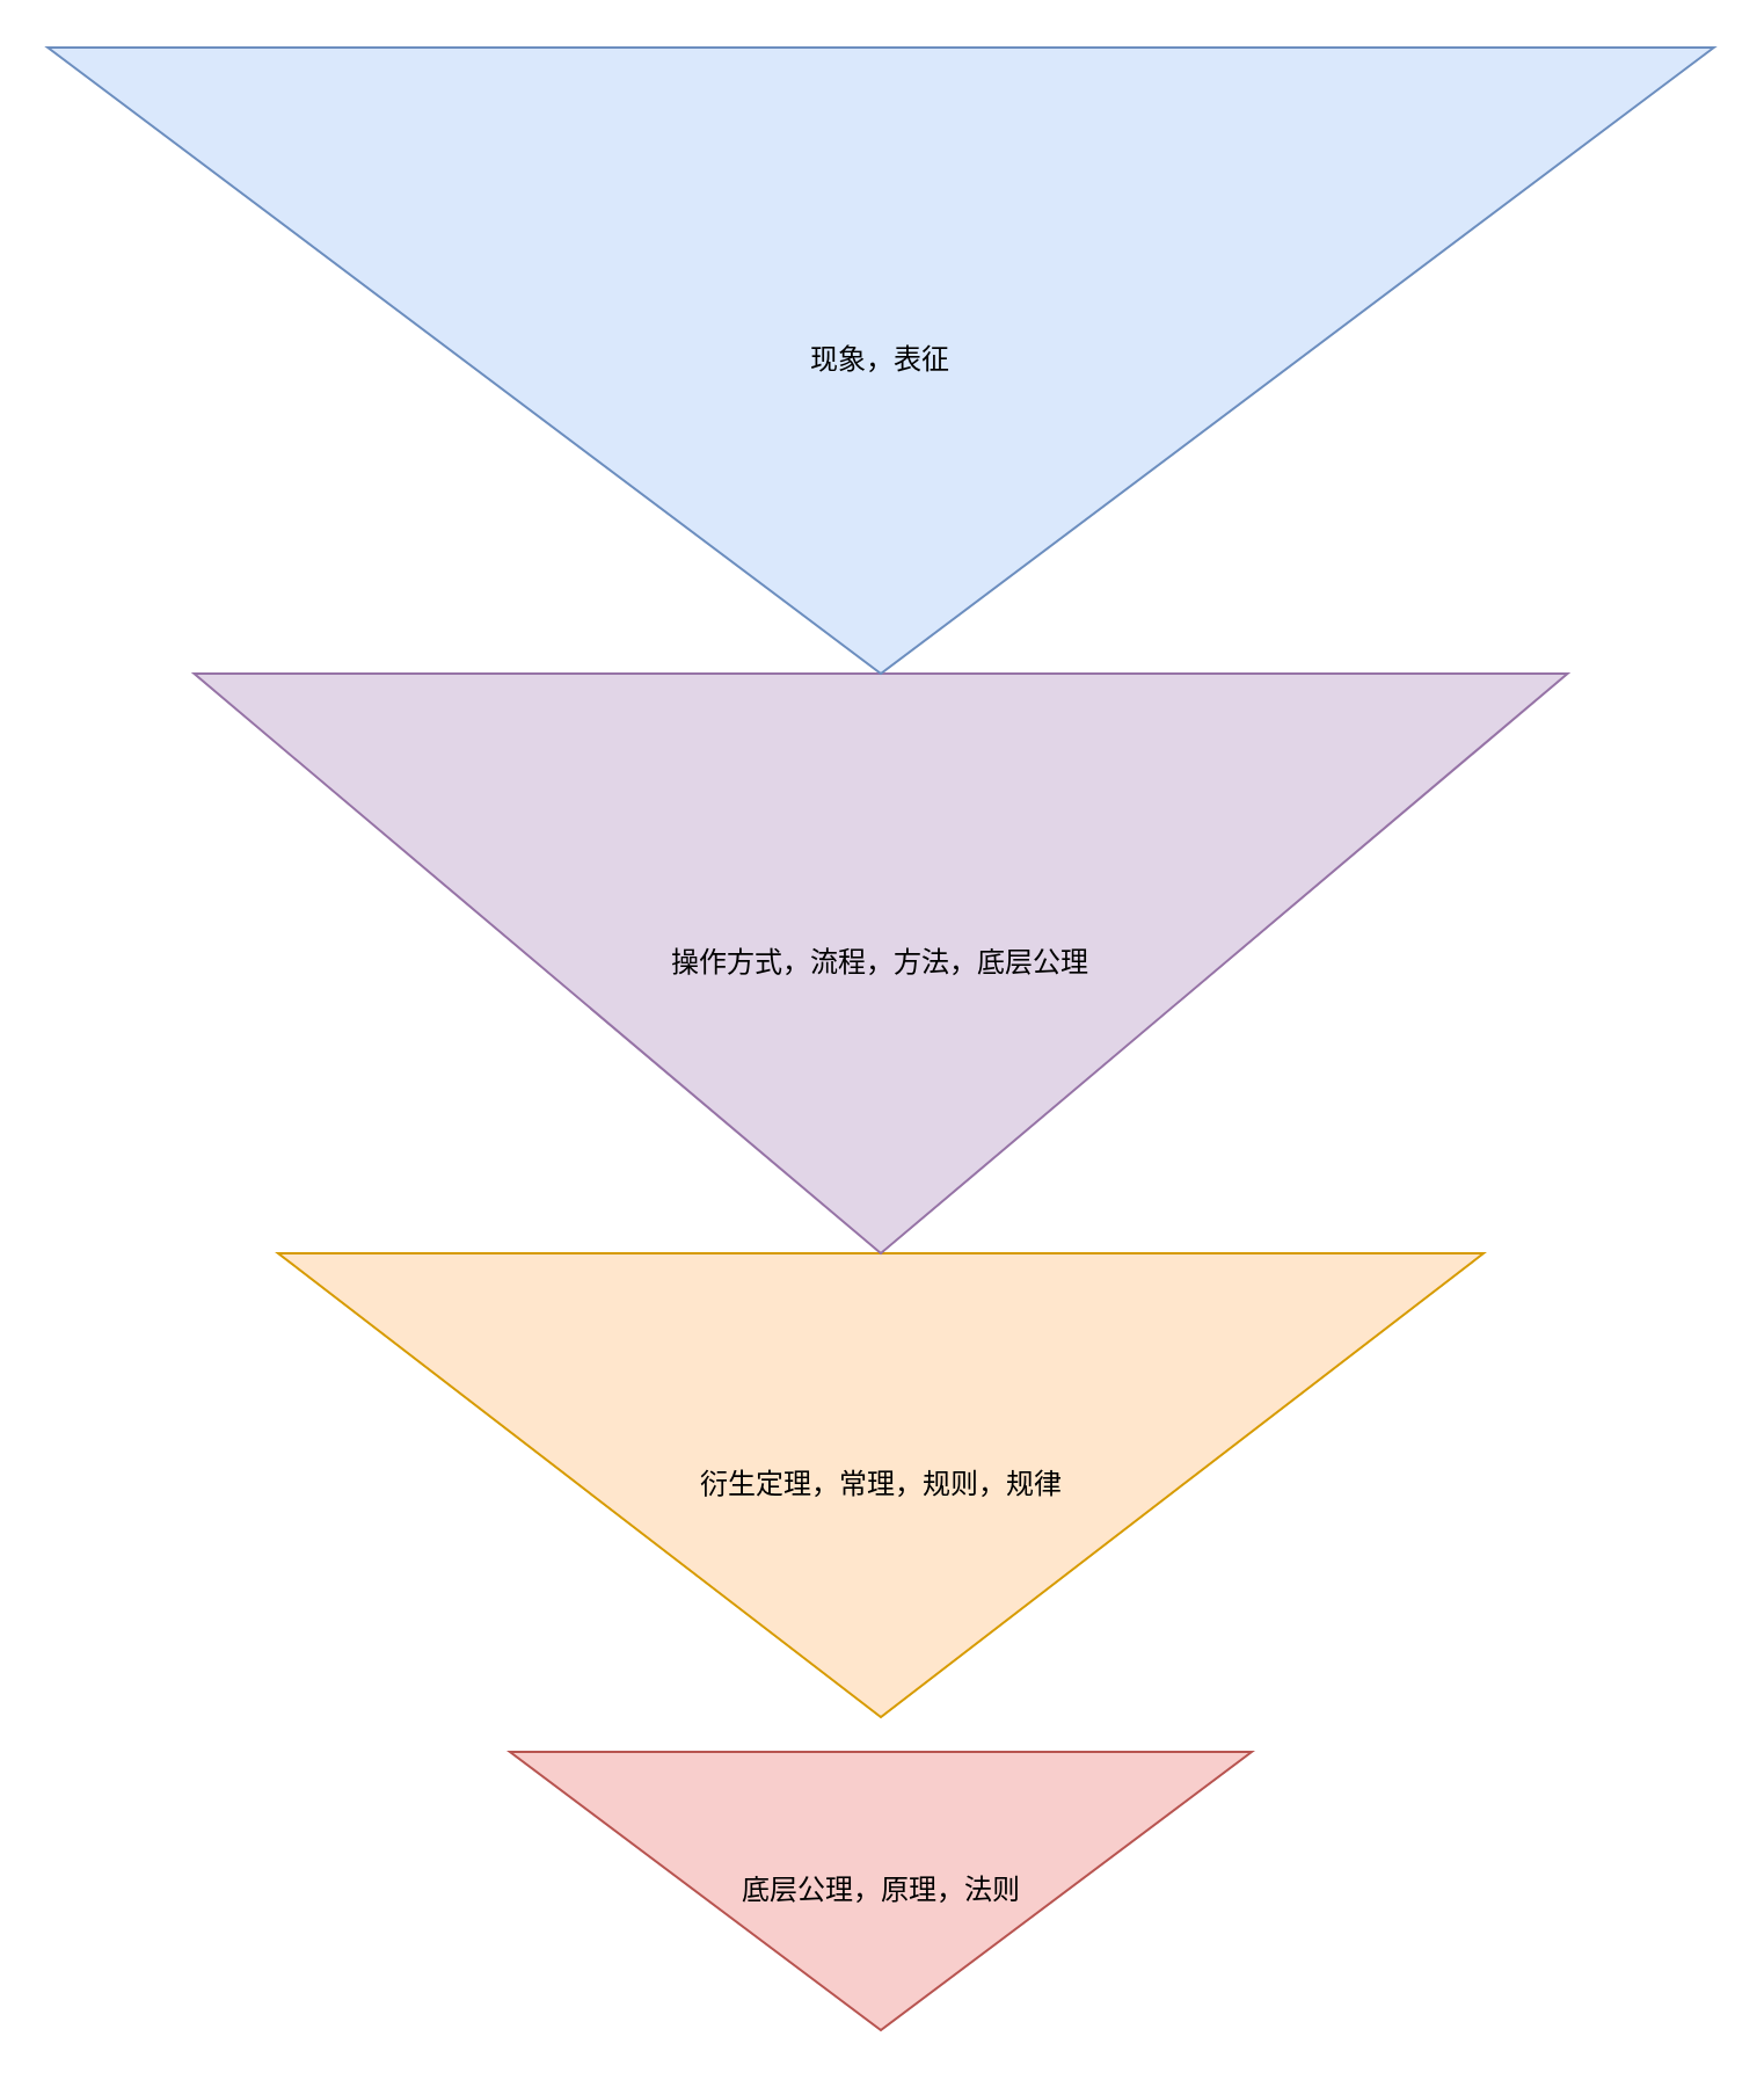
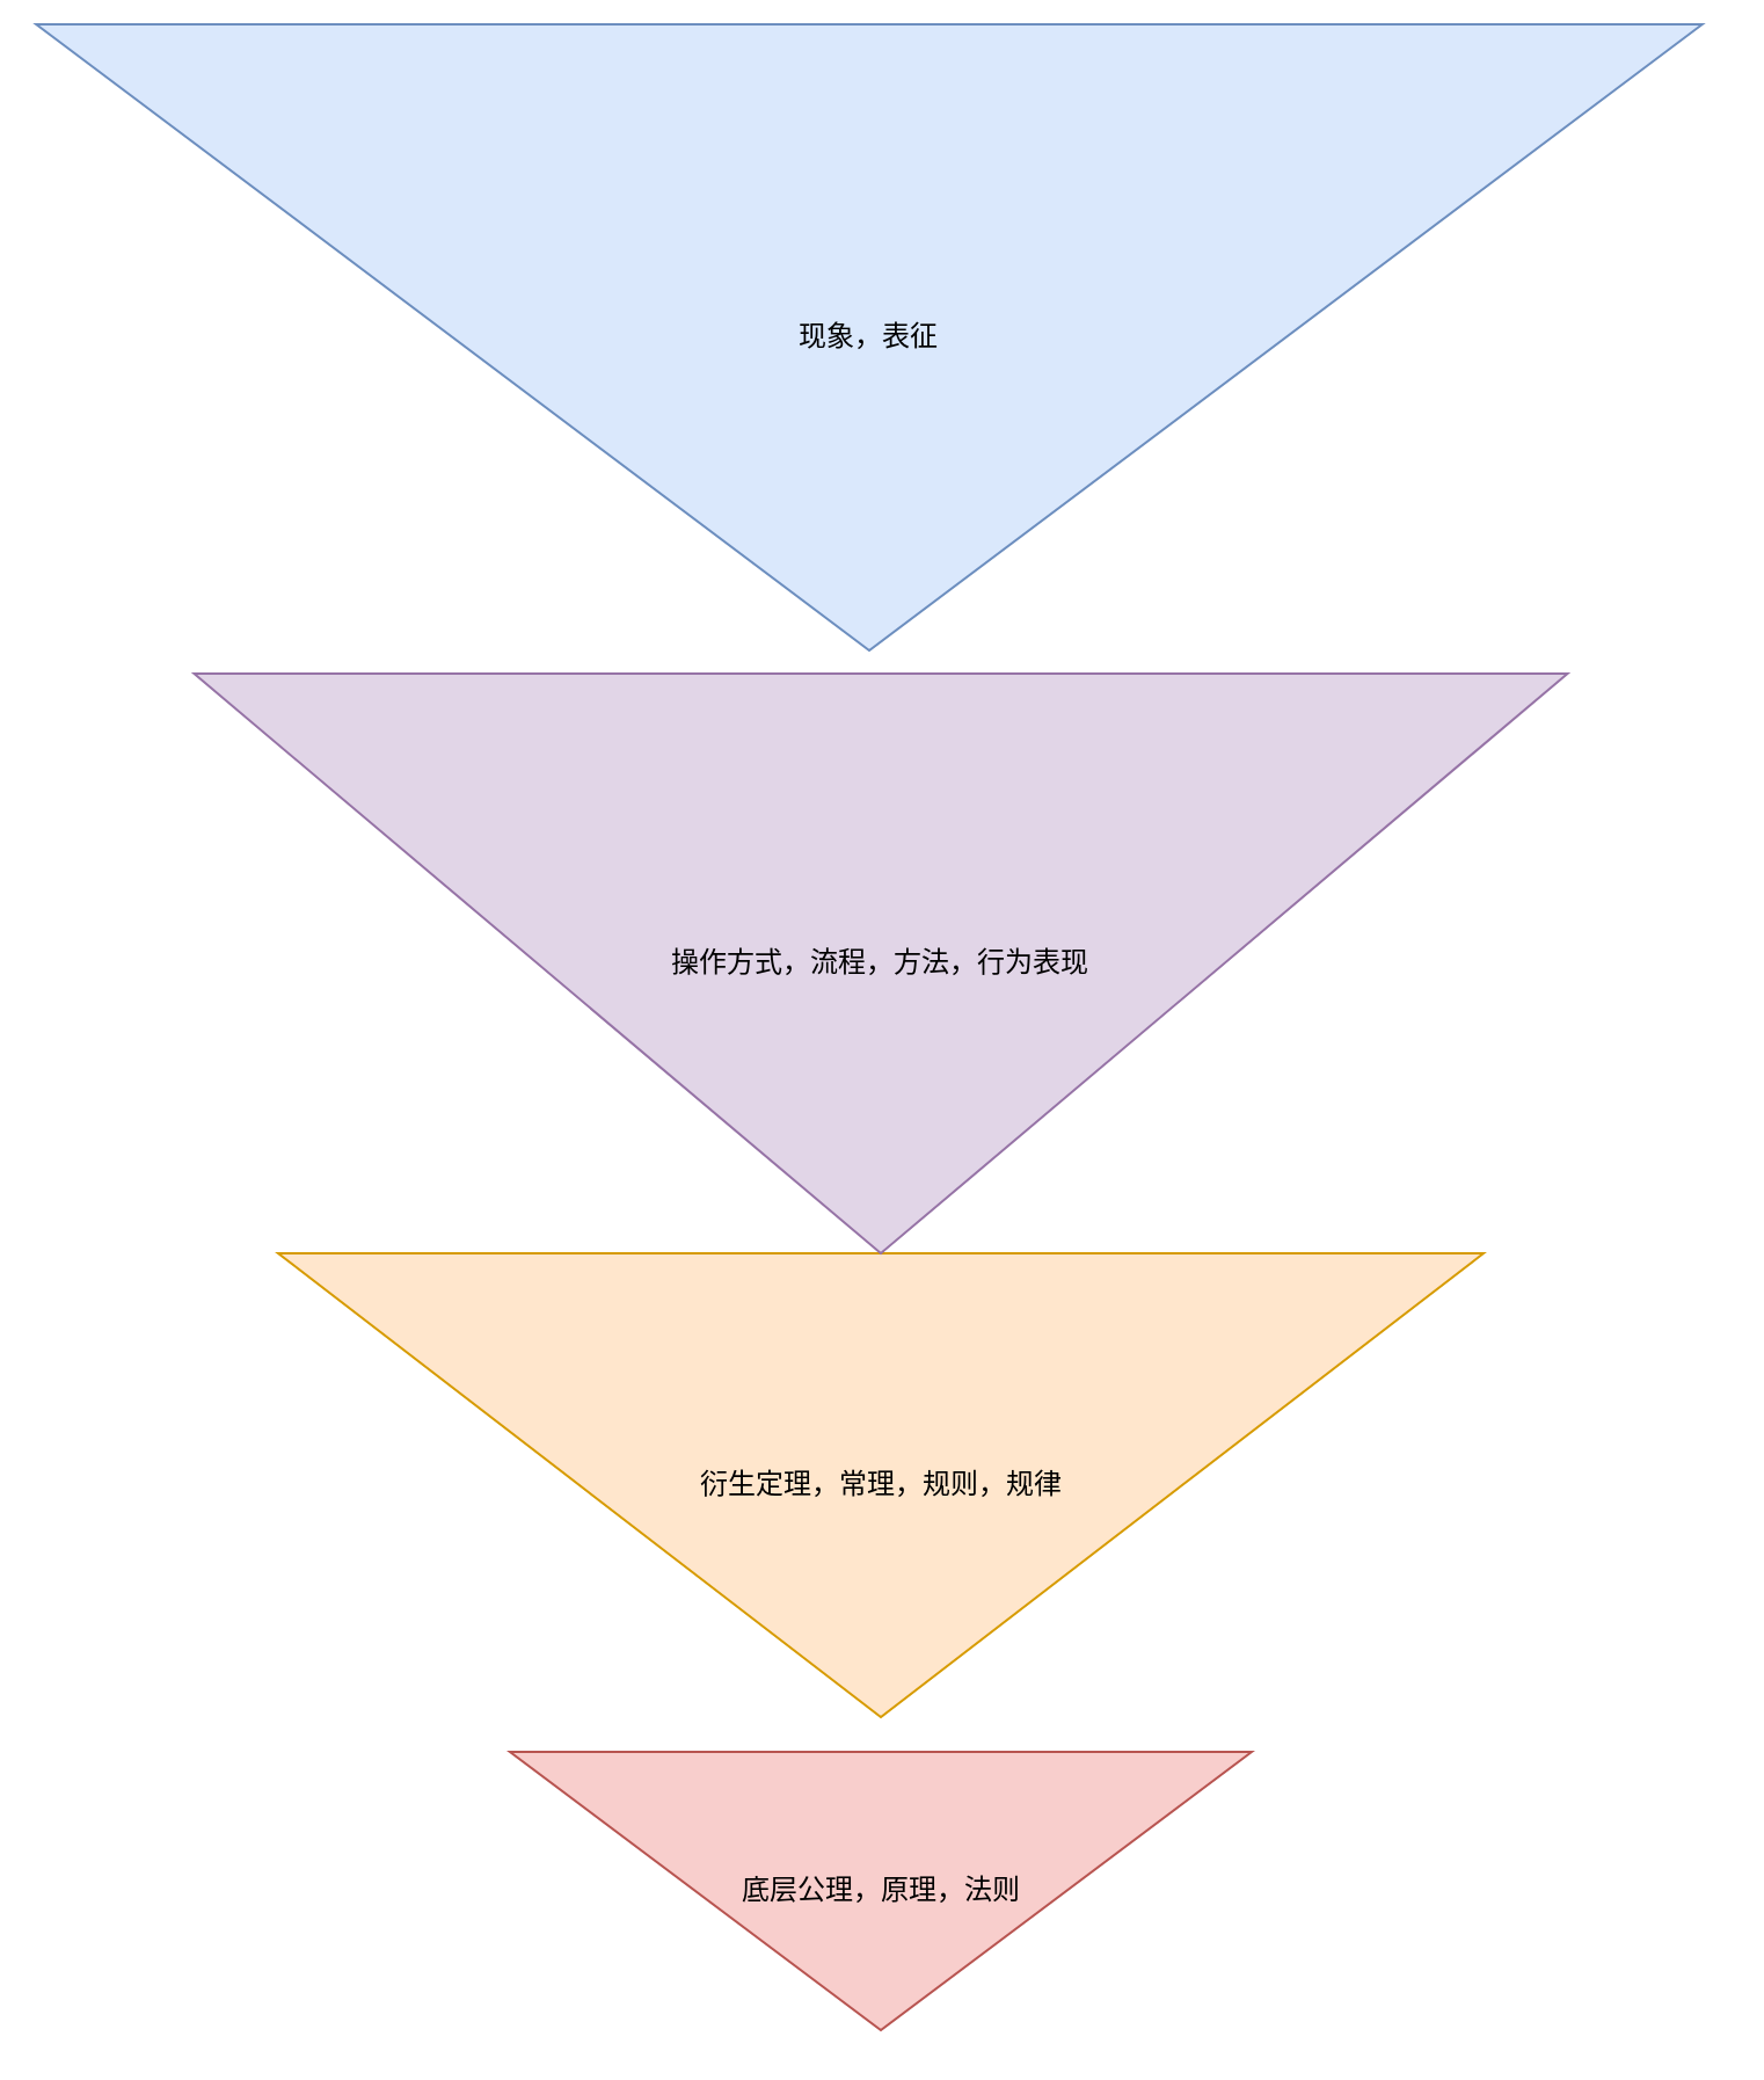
- <mxCell id="5" value="现象，表征" style="triangle;whiteSpace=wrap;html=1;direction=south;fillColor=#dae8fc;strokeColor=#6c8ebf;" vertex="1" parent="1"><mxGeometry x="20.13" y="20" width="718.75" height="270" as="geometry" /></mxCell>
+ <mxCell id="5" value="现象，表征" style="triangle;whiteSpace=wrap;html=1;direction=south;fillColor=#dae8fc;strokeColor=#6c8ebf;" vertex="1" parent="1"><mxGeometry x="15.13" y="10" width="718.75" height="270" as="geometry" /></mxCell>
- <mxCell id="4" value="操作方式，流程，方法，底层公理" style="triangle;whiteSpace=wrap;html=1;direction=south;fillColor=#e1d5e7;strokeColor=#9673a6;" parent="1" vertex="1"><mxGeometry x="83.25" y="290" width="592.5" height="250" as="geometry" /></mxCell>
+ <mxCell id="4" value="操作方式，流程，方法，行为表现" style="triangle;whiteSpace=wrap;html=1;direction=south;fillColor=#e1d5e7;strokeColor=#9673a6;" parent="1" vertex="1"><mxGeometry x="83.25" y="290" width="592.5" height="250" as="geometry" /></mxCell>
